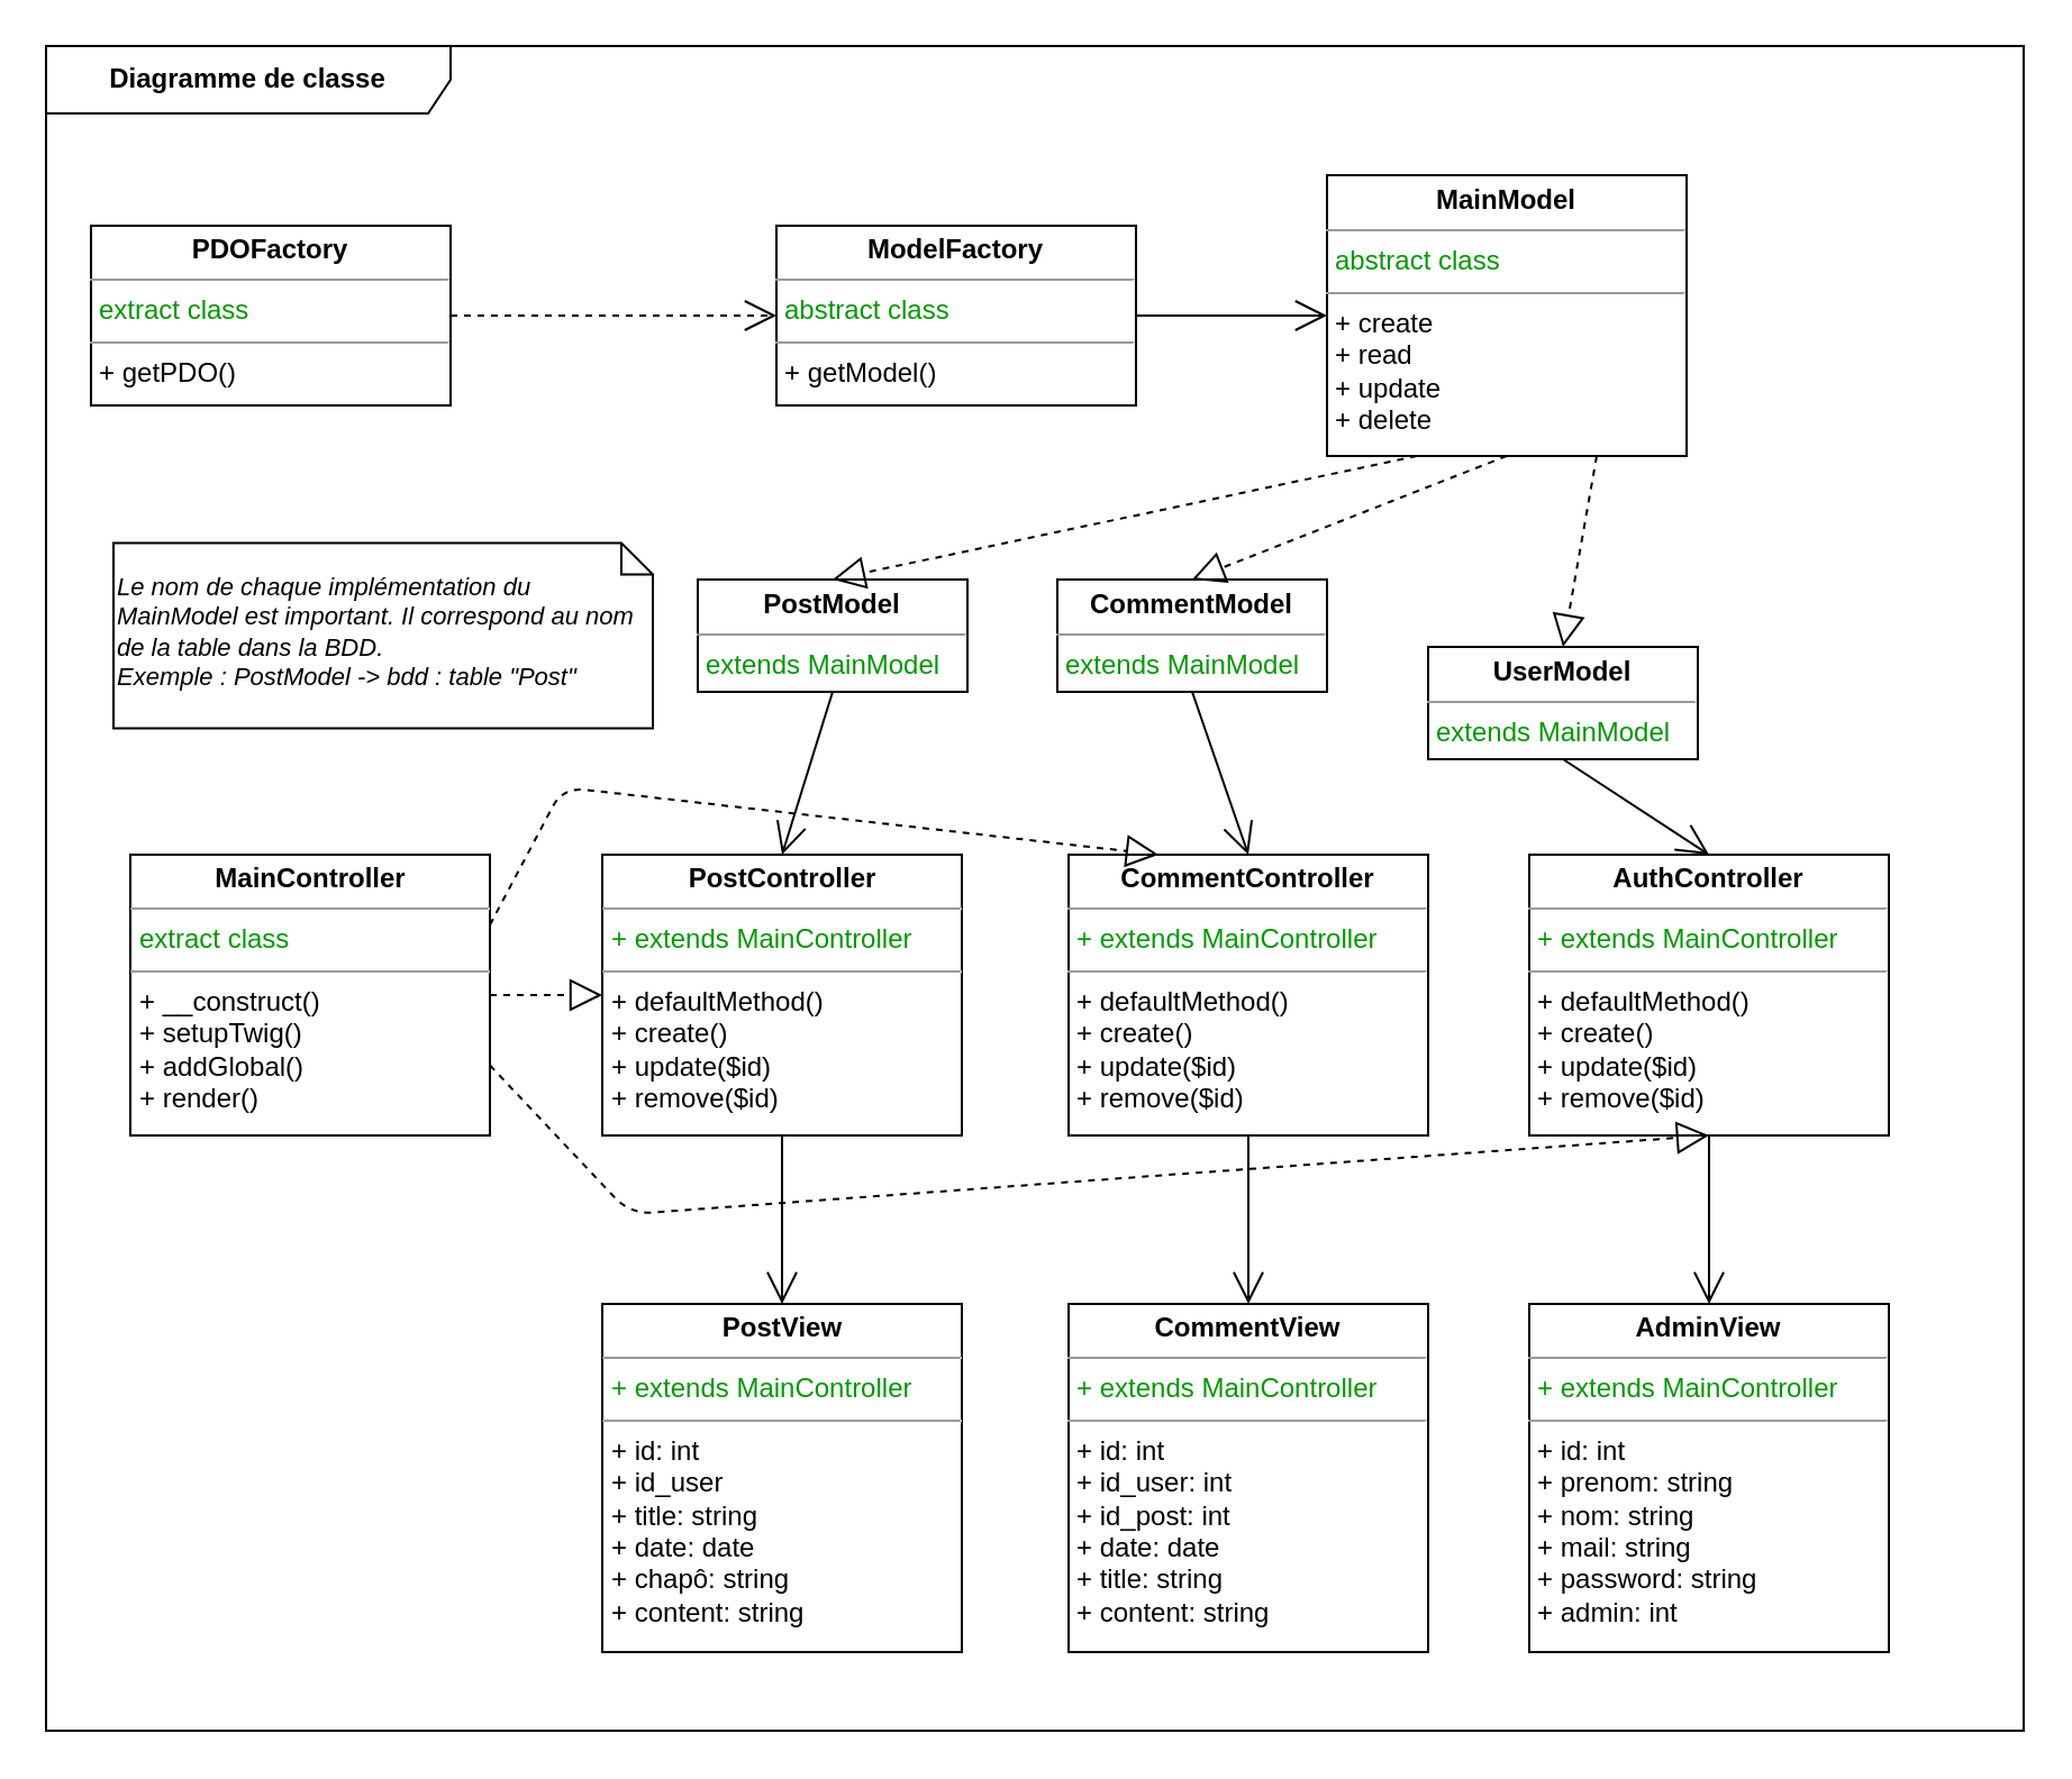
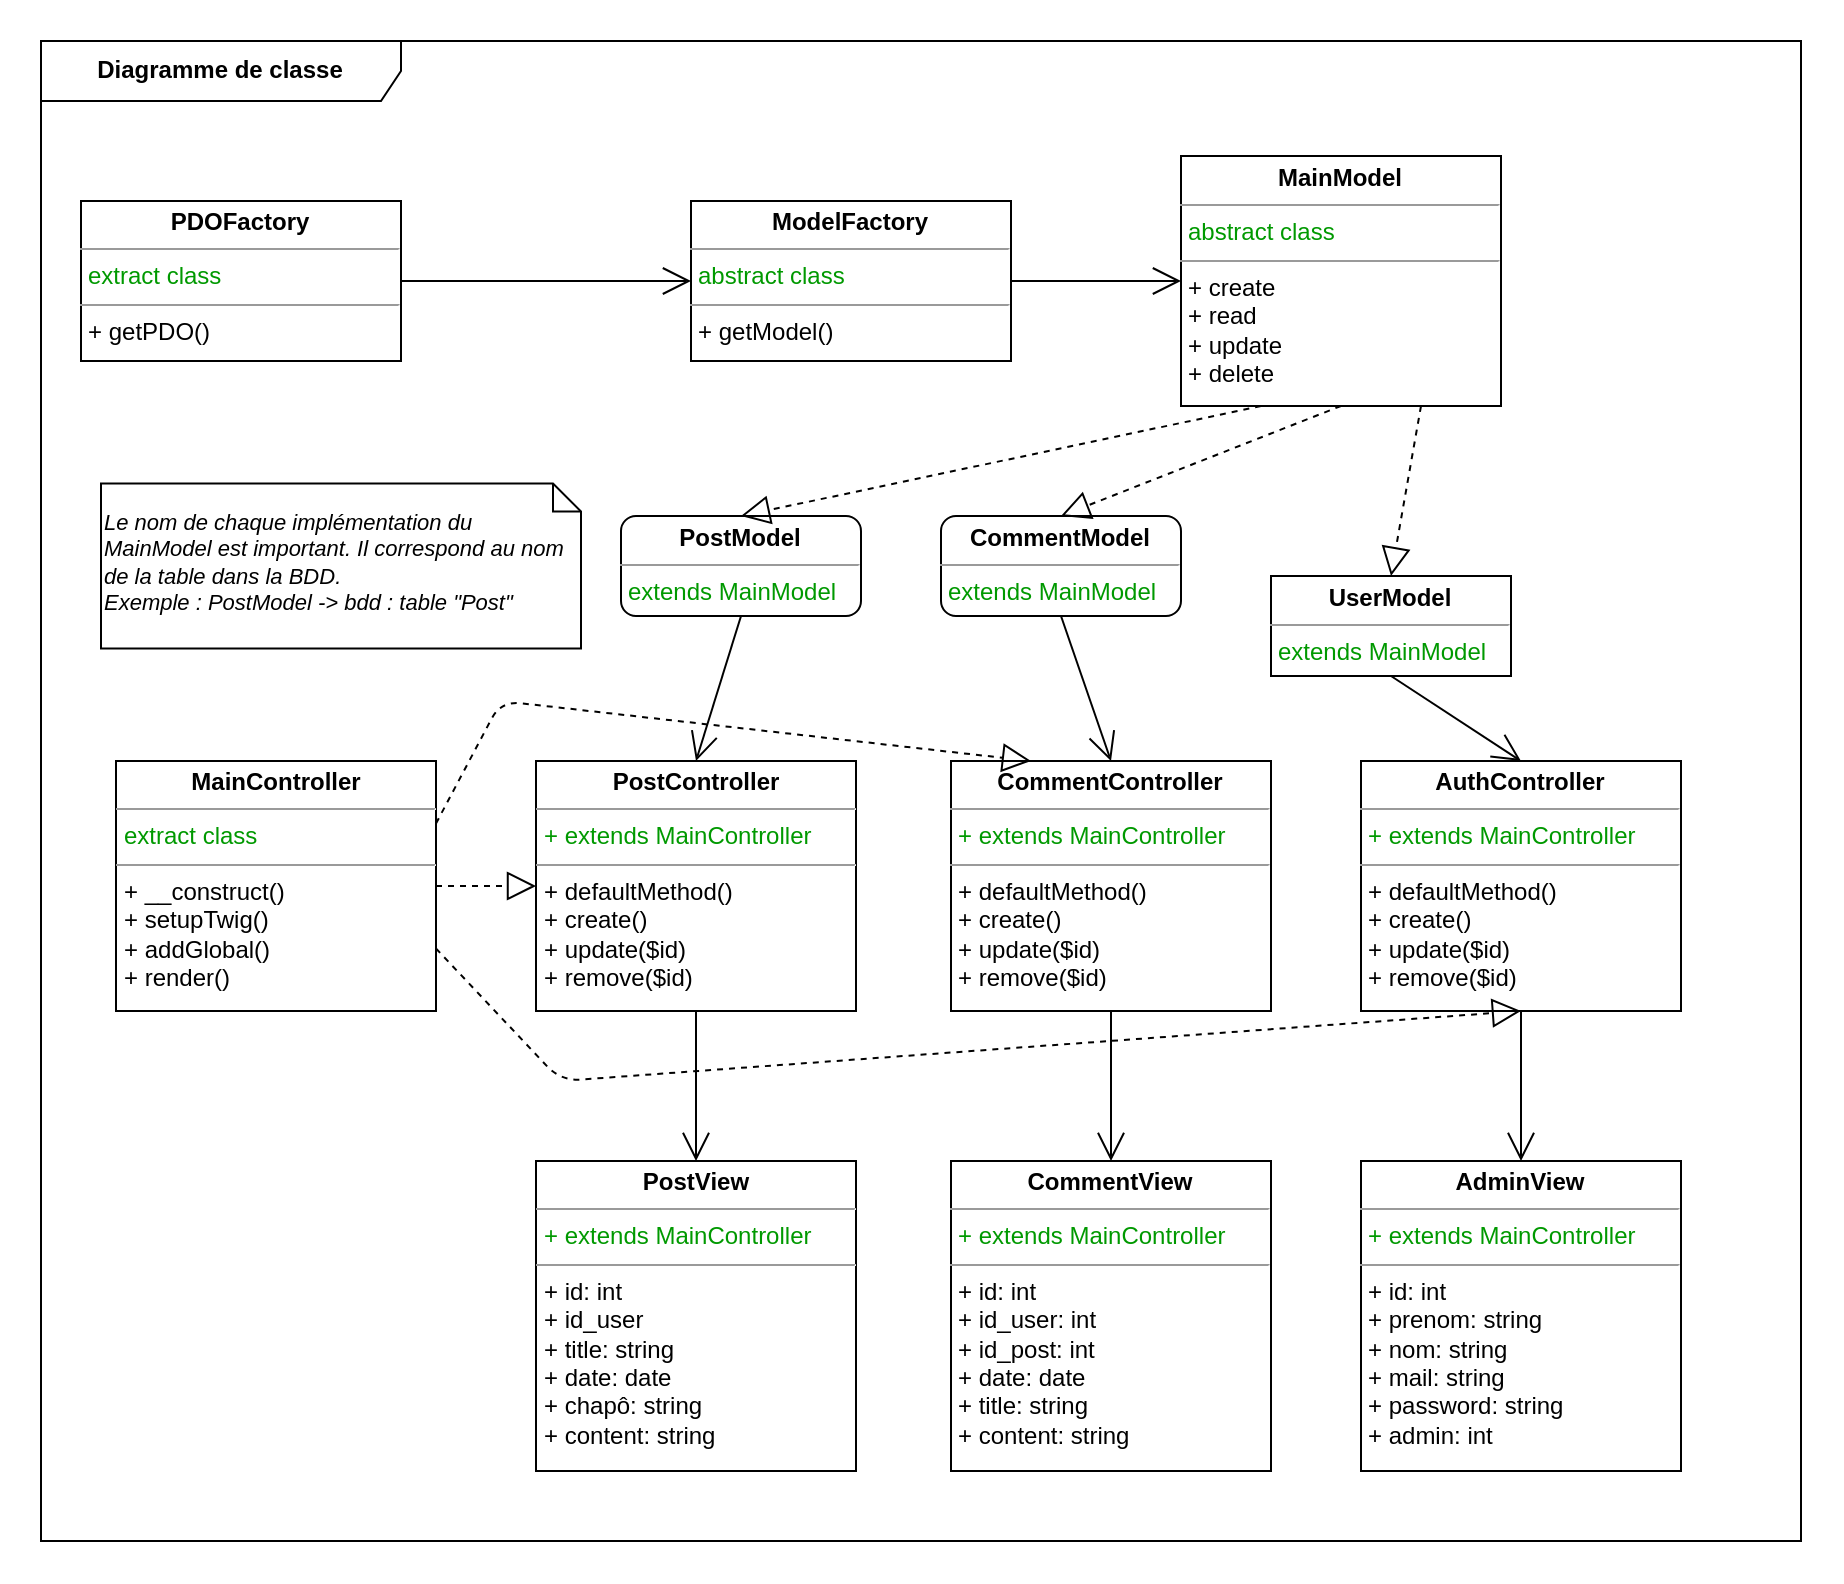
- <mxCell id="16" value="" style="endArrow=open;endFill=1;endSize=12;html=1;entryX=0;entryY=0.5;entryDx=0;entryDy=0;exitX=1;exitY=0.5;exitDx=0;exitDy=0;dashed=1;" edge="1" parent="1" source="8" target="9"><mxGeometry width="160" relative="1" as="geometry"><mxPoint x="20" y="770" as="sourcePoint" /><mxPoint x="180" y="770" as="targetPoint" /></mxGeometry></mxCell>
+ <mxCell id="16" value="" style="endArrow=open;endFill=1;endSize=12;html=1;entryX=0;entryY=0.5;entryDx=0;entryDy=0;exitX=1;exitY=0.5;exitDx=0;exitDy=0;" edge="1" parent="1" source="8" target="9"><mxGeometry width="160" relative="1" as="geometry"><mxPoint x="20" y="770" as="sourcePoint" /><mxPoint x="180" y="770" as="targetPoint" /></mxGeometry></mxCell>
- <mxCell id="10" value="&lt;p style=&quot;margin: 0px ; margin-top: 4px ; text-align: center&quot;&gt;&lt;b&gt;PostModel&lt;/b&gt;&lt;/p&gt;&lt;hr size=&quot;1&quot;&gt;&lt;p style=&quot;margin: 0px ; margin-left: 4px&quot;&gt;&lt;font color=&quot;#009900&quot;&gt;extends MainModel&lt;/font&gt;&lt;/p&gt;&lt;hr size=&quot;1&quot;&gt;&lt;p style=&quot;margin: 0px ; margin-left: 4px&quot;&gt;&lt;br&gt;&lt;/p&gt;&amp;nbsp;" style="verticalAlign=top;align=left;overflow=fill;fontSize=12;fontFamily=Helvetica;html=1;strokeColor=#000000;fillColor=#FFFFFF;gradientColor=none;gradientDirection=north;" vertex="1" parent="1"><mxGeometry x="310" y="257.5" width="120" height="50" as="geometry" /></mxCell>
+ <mxCell id="10" value="&lt;p style=&quot;margin: 0px ; margin-top: 4px ; text-align: center&quot;&gt;&lt;b&gt;PostModel&lt;/b&gt;&lt;/p&gt;&lt;hr size=&quot;1&quot;&gt;&lt;p style=&quot;margin: 0px ; margin-left: 4px&quot;&gt;&lt;font color=&quot;#009900&quot;&gt;extends MainModel&lt;/font&gt;&lt;/p&gt;&lt;hr size=&quot;1&quot;&gt;&lt;p style=&quot;margin: 0px ; margin-left: 4px&quot;&gt;&lt;br&gt;&lt;/p&gt;&amp;nbsp;" style="verticalAlign=top;align=left;overflow=fill;fontSize=12;fontFamily=Helvetica;html=1;strokeColor=#000000;fillColor=#FFFFFF;gradientColor=none;gradientDirection=north;rounded=1;" vertex="1" parent="1"><mxGeometry x="310" y="257.5" width="120" height="50" as="geometry" /></mxCell>
- <mxCell id="11" value="&lt;p style=&quot;margin: 0px ; margin-top: 4px ; text-align: center&quot;&gt;&lt;b&gt;CommentModel&lt;/b&gt;&lt;/p&gt;&lt;hr size=&quot;1&quot;&gt;&lt;p style=&quot;margin: 0px ; margin-left: 4px&quot;&gt;&lt;font color=&quot;#009900&quot;&gt;extends MainModel&lt;/font&gt;&lt;/p&gt;&lt;hr size=&quot;1&quot;&gt;&lt;p style=&quot;margin: 0px ; margin-left: 4px&quot;&gt;&lt;br&gt;&lt;/p&gt;&amp;nbsp;" style="verticalAlign=top;align=left;overflow=fill;fontSize=12;fontFamily=Helvetica;html=1;strokeColor=#000000;fillColor=#FFFFFF;gradientColor=none;gradientDirection=north;" vertex="1" parent="1"><mxGeometry x="470" y="257.5" width="120" height="50" as="geometry" /></mxCell>
+ <mxCell id="11" value="&lt;p style=&quot;margin: 0px ; margin-top: 4px ; text-align: center&quot;&gt;&lt;b&gt;CommentModel&lt;/b&gt;&lt;/p&gt;&lt;hr size=&quot;1&quot;&gt;&lt;p style=&quot;margin: 0px ; margin-left: 4px&quot;&gt;&lt;font color=&quot;#009900&quot;&gt;extends MainModel&lt;/font&gt;&lt;/p&gt;&lt;hr size=&quot;1&quot;&gt;&lt;p style=&quot;margin: 0px ; margin-left: 4px&quot;&gt;&lt;br&gt;&lt;/p&gt;&amp;nbsp;" style="verticalAlign=top;align=left;overflow=fill;fontSize=12;fontFamily=Helvetica;html=1;strokeColor=#000000;fillColor=#FFFFFF;gradientColor=none;gradientDirection=north;rounded=1;" vertex="1" parent="1"><mxGeometry x="470" y="257.5" width="120" height="50" as="geometry" /></mxCell>
